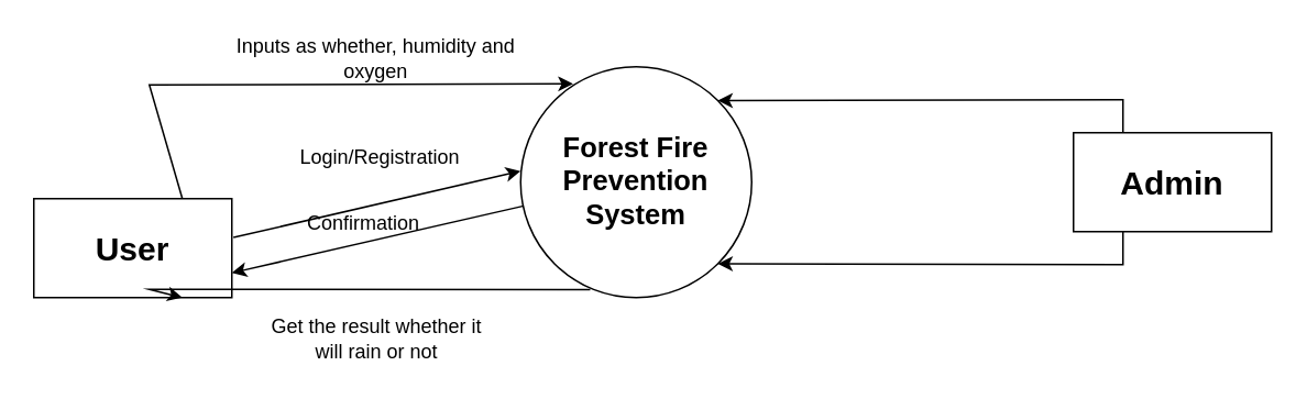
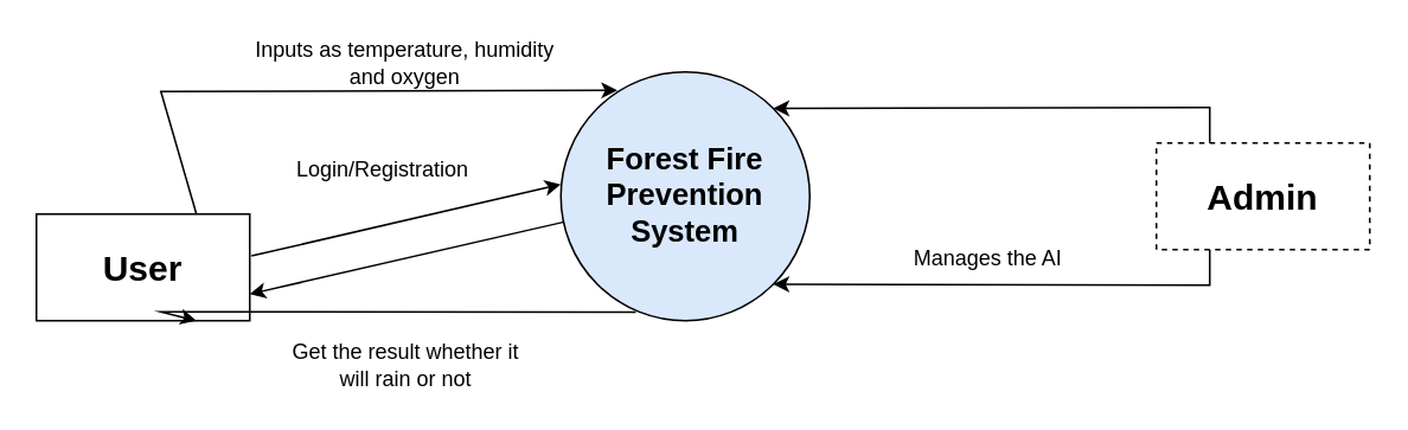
- <mxCell id="11" value="Inputs as whether, humidity and oxygen" style="text;html=1;strokeColor=none;fillColor=none;align=center;verticalAlign=middle;whiteSpace=wrap;rounded=0;" vertex="1" parent="1"><mxGeometry x="135" y="20" width="185" height="30" as="geometry" /></mxCell>
+ <mxCell id="11" value="Inputs as temperature, humidity and oxygen" style="text;html=1;strokeColor=none;fillColor=none;align=center;verticalAlign=middle;whiteSpace=wrap;rounded=0;" vertex="1" parent="1"><mxGeometry x="135" y="20" width="185" height="30" as="geometry" /></mxCell>
- <mxCell id="7" value="Login/Registration" style="text;html=1;strokeColor=none;fillColor=none;align=center;verticalAlign=middle;whiteSpace=wrap;rounded=0;" vertex="1" parent="1"><mxGeometry x="200" y="80" width="60" height="30" as="geometry" /></mxCell>
+ <mxCell id="7" value="Login/Registration" style="text;html=1;strokeColor=none;fillColor=none;align=center;verticalAlign=middle;whiteSpace=wrap;rounded=0;" vertex="1" parent="1"><mxGeometry x="185" y="80" width="60" height="30" as="geometry" /></mxCell>
- <mxCell id="2" value="&lt;font style=&quot;font-size: 17px;&quot;&gt;&lt;b&gt;Forest Fire Prevention System&lt;/b&gt;&lt;/font&gt;" style="ellipse;whiteSpace=wrap;html=1;aspect=fixed;" vertex="1" parent="1"><mxGeometry x="315" y="40" width="140" height="140" as="geometry" /></mxCell>
+ <mxCell id="2" value="&lt;font style=&quot;font-size: 17px;&quot;&gt;&lt;b&gt;Forest Fire Prevention System&lt;/b&gt;&lt;/font&gt;" style="ellipse;whiteSpace=wrap;html=1;aspect=fixed;fillColor=#dae8fc;" vertex="1" parent="1"><mxGeometry x="315" y="40" width="140" height="140" as="geometry" /></mxCell>
- <mxCell id="4" value="&lt;font style=&quot;font-size: 20px;&quot;&gt;&lt;b&gt;Admin&lt;/b&gt;&lt;/font&gt;" style="rounded=0;whiteSpace=wrap;html=1;" vertex="1" parent="1"><mxGeometry x="650" y="80" width="120" height="60" as="geometry" /></mxCell>
+ <mxCell id="4" value="&lt;font style=&quot;font-size: 20px;&quot;&gt;&lt;b&gt;Admin&lt;/b&gt;&lt;/font&gt;" style="rounded=0;whiteSpace=wrap;html=1;dashed=1;" vertex="1" parent="1"><mxGeometry x="650" y="80" width="120" height="60" as="geometry" /></mxCell>
- <mxCell id="8" value="Confirmation" style="text;html=1;strokeColor=none;fillColor=none;align=center;verticalAlign=middle;whiteSpace=wrap;rounded=0;" vertex="1" parent="1"><mxGeometry x="190" y="120" width="60" height="30" as="geometry" /></mxCell>
+ <mxCell id="15" value="Manages the AI" style="text;html=1;strokeColor=none;fillColor=none;align=center;verticalAlign=middle;whiteSpace=wrap;rounded=0;" vertex="1" parent="1"><mxGeometry x="497.5" y="130" width="115" height="30" as="geometry" /></mxCell>
